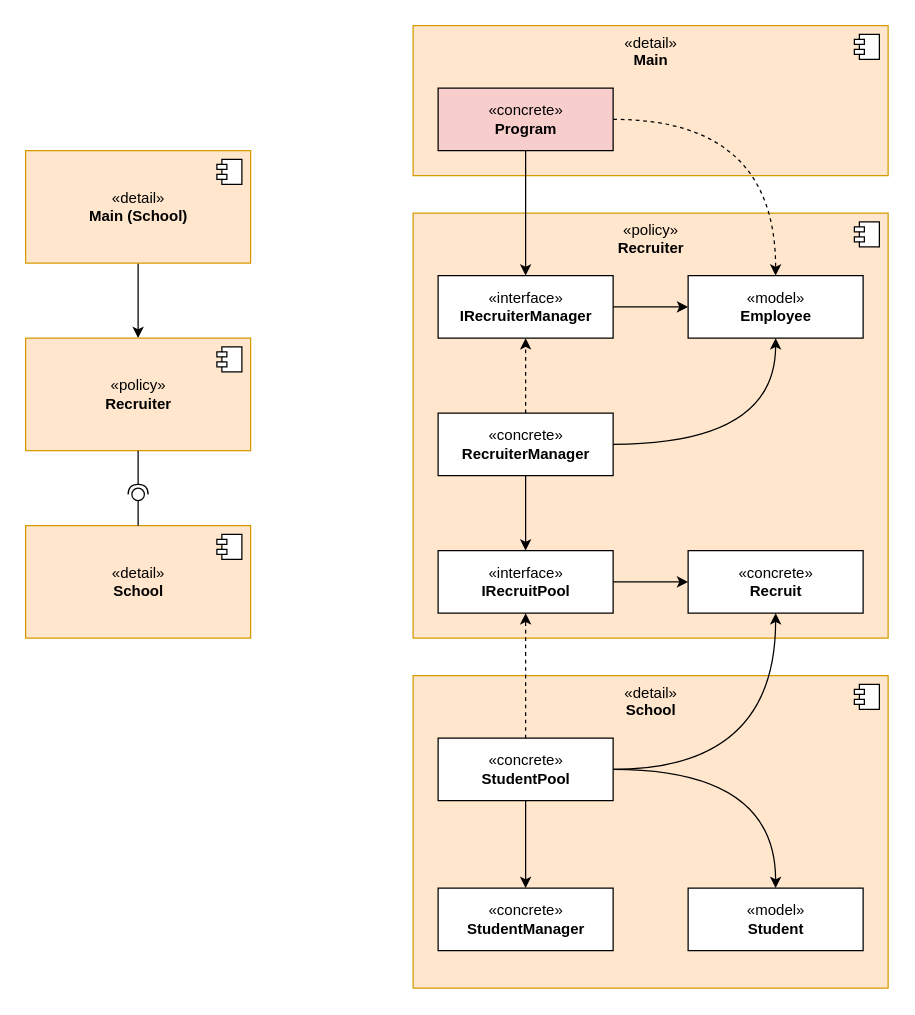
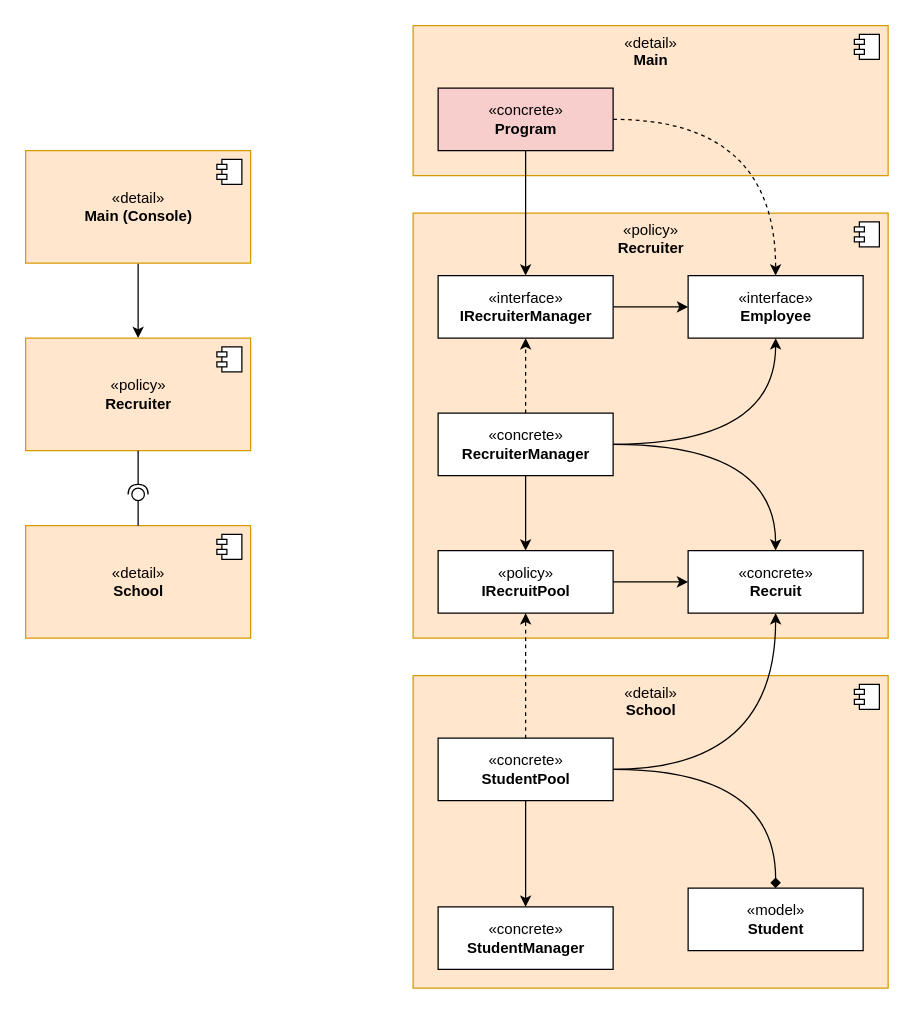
- <mxCell id="3" value="«detail»&lt;br&gt;&lt;b&gt;Main (School)&lt;/b&gt;" style="html=1;fillColor=#ffe6cc;strokeColor=#d79b00;" parent="1" vertex="1"><mxGeometry y="120" width="180" height="90" as="geometry" x="20" /></mxCell>
+ <mxCell id="3" value="«detail»&lt;br&gt;&lt;b&gt;Main (Console)&lt;/b&gt;" style="html=1;fillColor=#ffe6cc;strokeColor=#d79b00;" parent="1" vertex="1"><mxGeometry y="120" width="180" height="90" as="geometry" x="20" /></mxCell>
- <mxCell id="21" value="«model»&lt;br&gt;&lt;b&gt;Employee&lt;/b&gt;" style="html=1;align=center;" parent="1" vertex="1"><mxGeometry x="550" y="220" width="140" height="50" as="geometry" /></mxCell>
+ <mxCell id="21" value="«interface»&lt;br&gt;&lt;b&gt;Employee&lt;/b&gt;" style="html=1;align=center;" parent="1" vertex="1"><mxGeometry x="550" y="220" width="140" height="50" as="geometry" /></mxCell>
+ <mxCell id="15" style="edgeStyle=orthogonalEdgeStyle;rounded=0;orthogonalLoop=1;jettySize=auto;html=1;curved=1;" parent="1" source="17" target="20" edge="1"><mxGeometry relative="1" as="geometry" /></mxCell>
- <mxCell id="19" value="«interface»&lt;br&gt;&lt;b&gt;IRecruitPool&lt;/b&gt;" style="html=1;align=center;" parent="1" vertex="1"><mxGeometry x="350" y="440" width="140" height="50" as="geometry" /></mxCell>
+ <mxCell id="19" value="«policy»&lt;br&gt;&lt;b&gt;IRecruitPool&lt;/b&gt;" style="html=1;align=center;" parent="1" vertex="1"><mxGeometry x="350" y="440" width="140" height="50" as="geometry" /></mxCell>
- <mxCell id="32" style="edgeStyle=orthogonalEdgeStyle;curved=1;rounded=0;orthogonalLoop=1;jettySize=auto;html=1;" parent="27" source="31" target="29" edge="1"><mxGeometry relative="1" as="geometry" /></mxCell>
+ <mxCell id="32" style="edgeStyle=orthogonalEdgeStyle;curved=1;rounded=0;orthogonalLoop=1;jettySize=auto;html=1;endArrow=diamond;" parent="27" source="31" target="29" edge="1"><mxGeometry relative="1" as="geometry" /></mxCell>
- <mxCell id="30" value="«concrete»&lt;br&gt;&lt;b&gt;StudentManager&lt;/b&gt;" style="html=1;align=center;" parent="27" vertex="1"><mxGeometry x="20" y="170" width="140" height="50" as="geometry" /></mxCell>
+ <mxCell id="30" value="«concrete»&lt;br&gt;&lt;b&gt;StudentManager&lt;/b&gt;" style="html=1;align=center;" parent="27" vertex="1"><mxGeometry x="20" y="185" width="140" height="50" as="geometry" /></mxCell>
